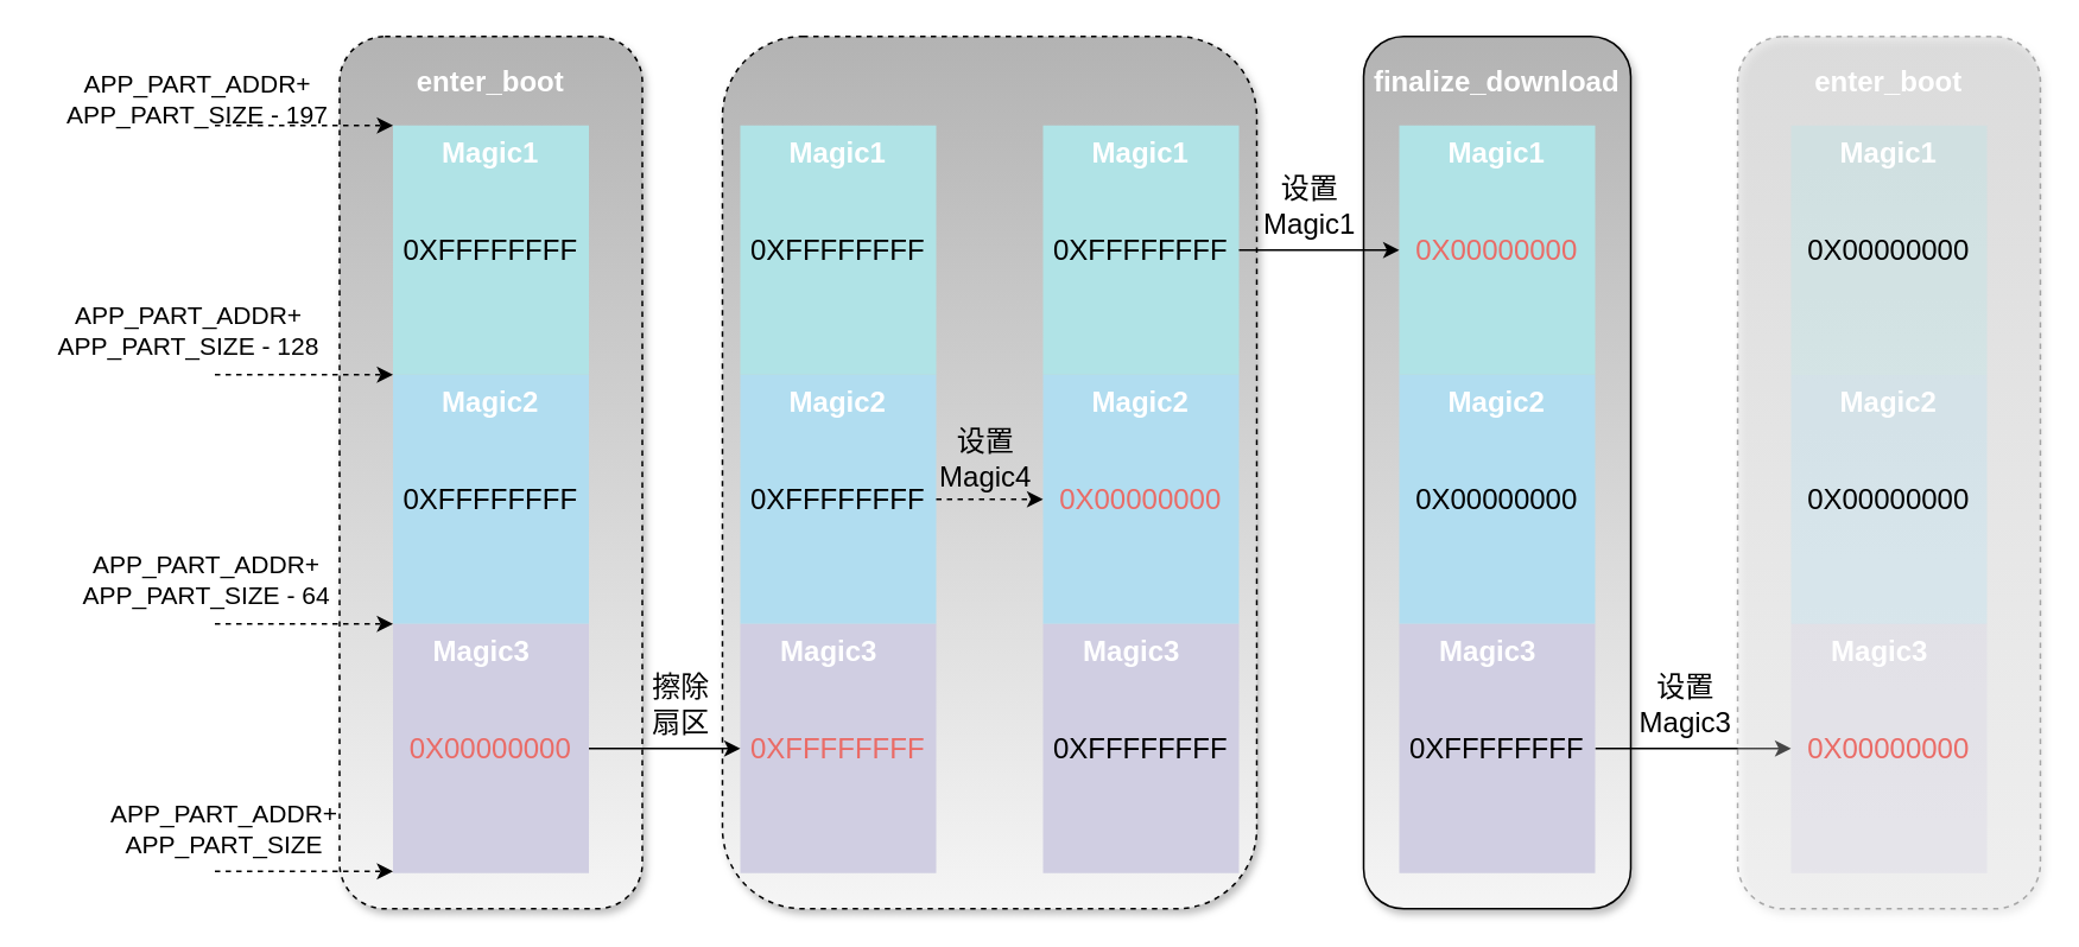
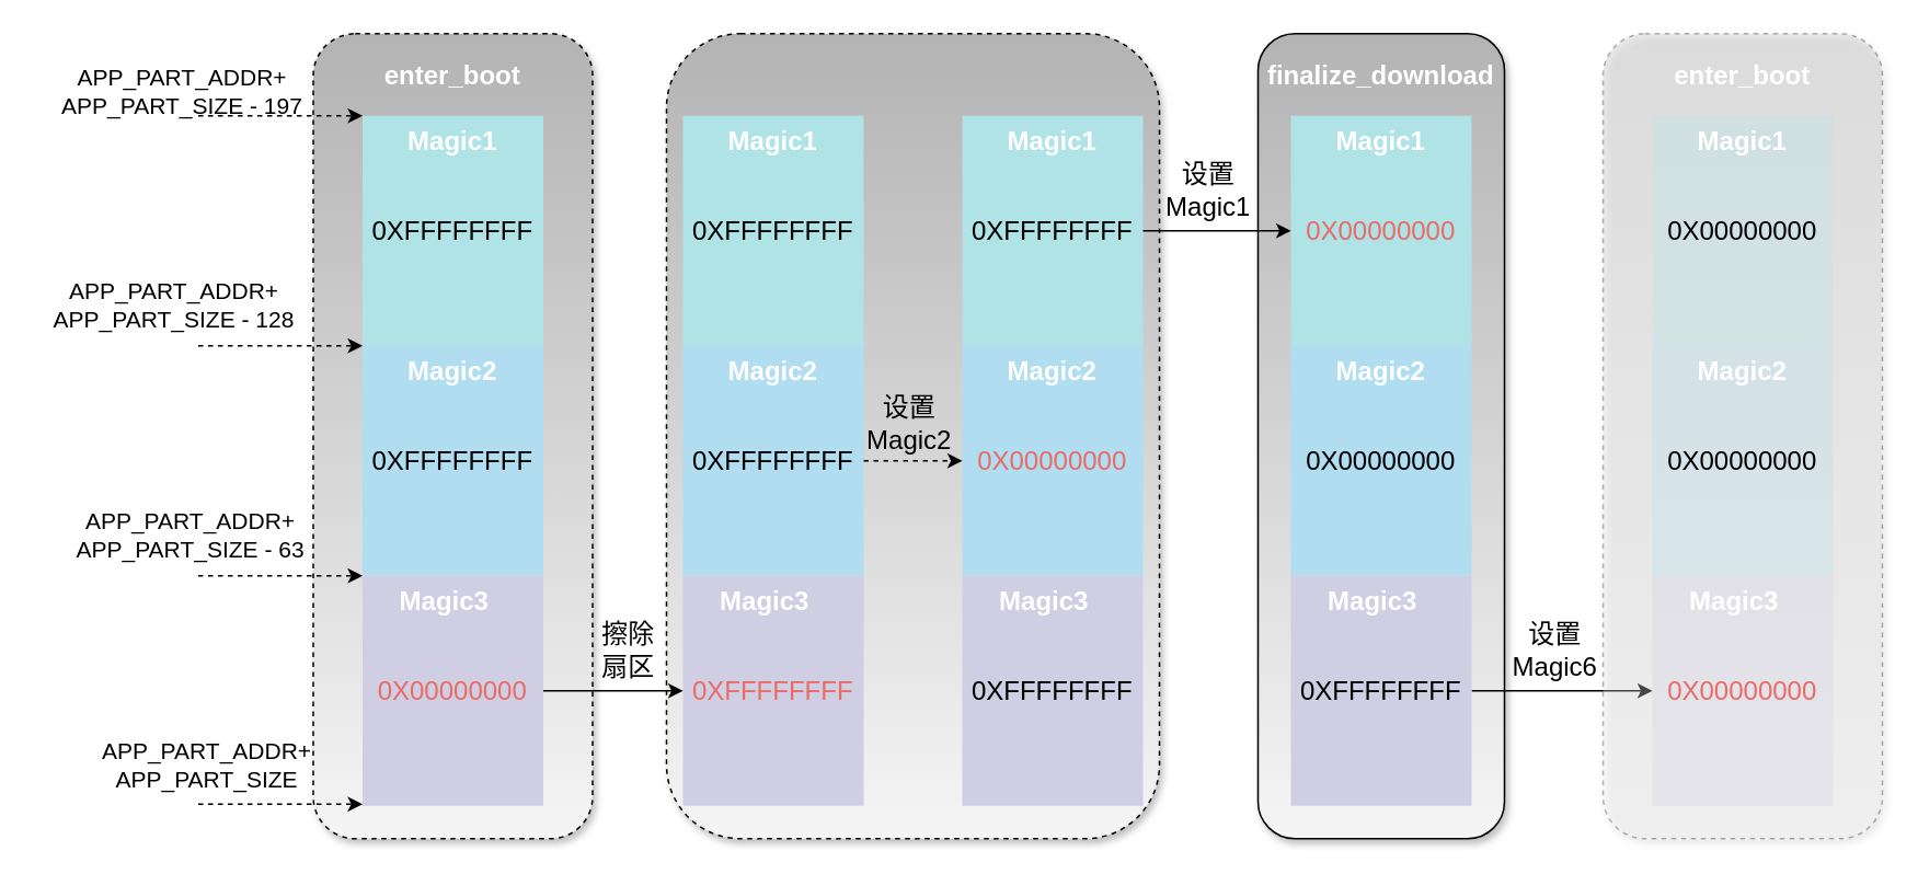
- <mxCell id="44" value="&lt;span style=&quot;font-size: 16px;&quot;&gt;设置Magic4&lt;/span&gt;" style="text;html=1;align=center;verticalAlign=middle;whiteSpace=wrap;rounded=0;" parent="1" vertex="1"><mxGeometry x="516" y="242" width="74" height="30" as="geometry" /></mxCell>
+ <mxCell id="44" value="&lt;span style=&quot;font-size: 16px;&quot;&gt;设置Magic2&lt;/span&gt;" style="text;html=1;align=center;verticalAlign=middle;whiteSpace=wrap;rounded=0;" parent="1" vertex="1"><mxGeometry x="516" y="242" width="74" height="30" as="geometry" /></mxCell>
- <mxCell id="11" value="&lt;font style=&quot;font-size: 14px;&quot;&gt;APP_PART_ADDR+&lt;br&gt;APP_PART_SIZE - 64&lt;/font&gt;" style="text;html=1;align=center;verticalAlign=middle;resizable=0;points=[];autosize=1;strokeColor=none;fillColor=none;" parent="1" vertex="1"><mxGeometry x="35" y="300" width="160" height="50" as="geometry" /></mxCell>
+ <mxCell id="11" value="&lt;font style=&quot;font-size: 14px;&quot;&gt;APP_PART_ADDR+&lt;br&gt;APP_PART_SIZE - 63&lt;/font&gt;" style="text;html=1;align=center;verticalAlign=middle;resizable=0;points=[];autosize=1;strokeColor=none;fillColor=none;" parent="1" vertex="1"><mxGeometry x="35" y="300" width="160" height="50" as="geometry" /></mxCell>
- <mxCell id="54" value="&lt;span style=&quot;font-size: 16px;&quot;&gt;设置Magic3&lt;/span&gt;" style="text;html=1;align=center;verticalAlign=middle;whiteSpace=wrap;rounded=0;" parent="1" vertex="1"><mxGeometry x="909" y="380" width="74" height="30" as="geometry" /></mxCell>
+ <mxCell id="54" value="&lt;span style=&quot;font-size: 16px;&quot;&gt;设置Magic6&lt;/span&gt;" style="text;html=1;align=center;verticalAlign=middle;whiteSpace=wrap;rounded=0;" parent="1" vertex="1"><mxGeometry x="909" y="380" width="74" height="30" as="geometry" /></mxCell>
